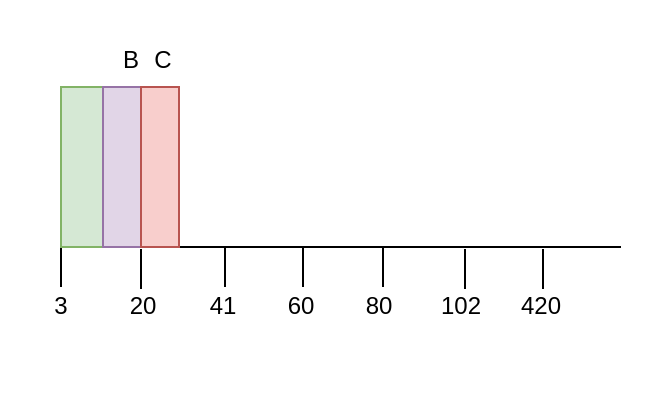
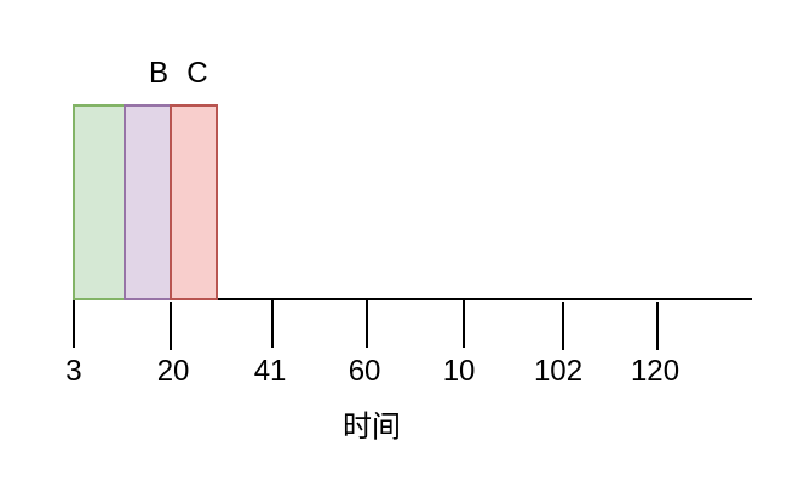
- <mxCell id="5" value="80" style="text;html=1;align=center;verticalAlign=middle;resizable=0;points=[];autosize=1;" vertex="1" parent="1"><mxGeometry x="174" y="143" width="30" height="20" as="geometry" /></mxCell>
+ <mxCell id="5" value="10" style="text;html=1;align=center;verticalAlign=middle;resizable=0;points=[];autosize=1;" vertex="1" parent="1"><mxGeometry x="174" y="143" width="30" height="20" as="geometry" /></mxCell>
- <mxCell id="7" value="420" style="text;html=1;align=center;verticalAlign=middle;resizable=0;points=[];autosize=1;" vertex="1" parent="1"><mxGeometry x="250" y="143" width="40" height="20" as="geometry" /></mxCell>
+ <mxCell id="7" value="120" style="text;html=1;align=center;verticalAlign=middle;resizable=0;points=[];autosize=1;" vertex="1" parent="1"><mxGeometry x="250" y="143" width="40" height="20" as="geometry" /></mxCell>
+ <mxCell id="3" value="时间" style="text;html=1;align=center;verticalAlign=middle;resizable=0;points=[];autosize=1;" vertex="1" parent="1"><mxGeometry x="133" y="166" width="40" height="20" as="geometry" /></mxCell>
